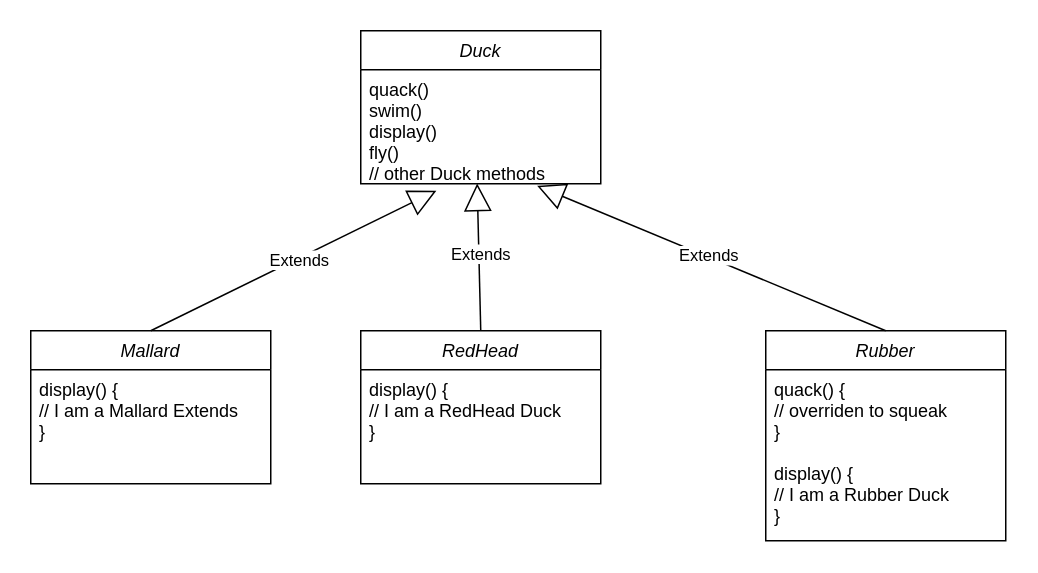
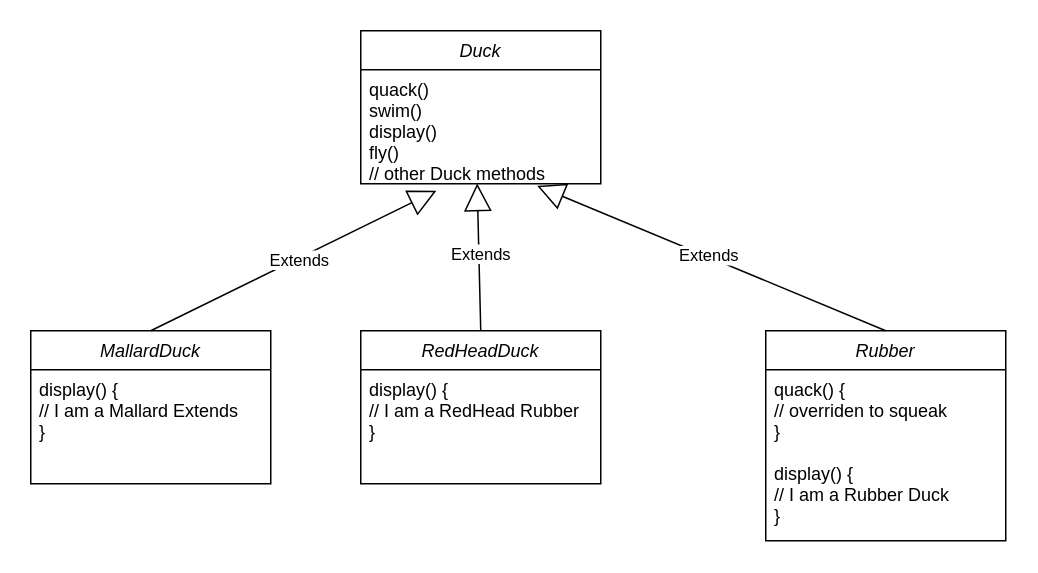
- <mxCell id="4" value="Mallard" style="swimlane;fontStyle=2;align=center;verticalAlign=top;childLayout=stackLayout;horizontal=1;startSize=26;horizontalStack=0;resizeParent=1;resizeLast=0;collapsible=1;marginBottom=0;rounded=0;shadow=0;strokeWidth=1;" parent="1" vertex="1"><mxGeometry x="20" y="220" width="160" height="102" as="geometry"><mxRectangle x="230" y="140" width="160" height="26" as="alternateBounds" /></mxGeometry></mxCell>
+ <mxCell id="4" value="MallardDuck" style="swimlane;fontStyle=2;align=center;verticalAlign=top;childLayout=stackLayout;horizontal=1;startSize=26;horizontalStack=0;resizeParent=1;resizeLast=0;collapsible=1;marginBottom=0;rounded=0;shadow=0;strokeWidth=1;" parent="1" vertex="1"><mxGeometry x="20" y="220" width="160" height="102" as="geometry"><mxRectangle x="230" y="140" width="160" height="26" as="alternateBounds" /></mxGeometry></mxCell>
- <mxCell id="6" value="RedHead" style="swimlane;fontStyle=2;align=center;verticalAlign=top;childLayout=stackLayout;horizontal=1;startSize=26;horizontalStack=0;resizeParent=1;resizeLast=0;collapsible=1;marginBottom=0;rounded=0;shadow=0;strokeWidth=1;" parent="1" vertex="1"><mxGeometry x="240" y="220" width="160" height="102" as="geometry"><mxRectangle x="230" y="140" width="160" height="26" as="alternateBounds" /></mxGeometry></mxCell>
+ <mxCell id="6" value="RedHeadDuck" style="swimlane;fontStyle=2;align=center;verticalAlign=top;childLayout=stackLayout;horizontal=1;startSize=26;horizontalStack=0;resizeParent=1;resizeLast=0;collapsible=1;marginBottom=0;rounded=0;shadow=0;strokeWidth=1;" parent="1" vertex="1"><mxGeometry x="240" y="220" width="160" height="102" as="geometry"><mxRectangle x="230" y="140" width="160" height="26" as="alternateBounds" /></mxGeometry></mxCell>
- <mxCell id="7" value="display() {&#10;// I am a RedHead Duck&#10;}" style="text;align=left;verticalAlign=top;spacingLeft=4;spacingRight=4;overflow=hidden;rotatable=0;points=[[0,0.5],[1,0.5]];portConstraint=eastwest;" parent="6" vertex="1"><mxGeometry y="26" width="160" height="76" as="geometry" /></mxCell>
+ <mxCell id="7" value="display() {&#10;// I am a RedHead Rubber&#10;}" style="text;align=left;verticalAlign=top;spacingLeft=4;spacingRight=4;overflow=hidden;rotatable=0;points=[[0,0.5],[1,0.5]];portConstraint=eastwest;" parent="6" vertex="1"><mxGeometry y="26" width="160" height="76" as="geometry" /></mxCell>
